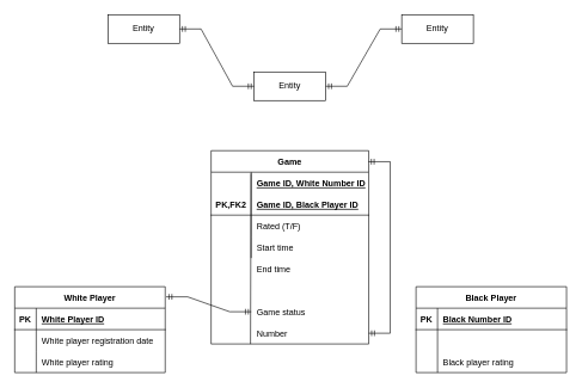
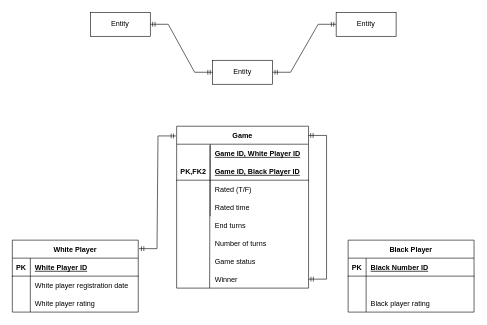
- <mxCell id="9" value="Game ID, White Number ID" style="shape=partialRectangle;connectable=0;fillColor=none;top=0;left=0;bottom=0;right=0;align=left;spacingLeft=6;fontStyle=5;overflow=hidden;" vertex="1" parent="8"><mxGeometry x="56" width="164" height="30" as="geometry"><mxRectangle width="164" height="30" as="alternateBounds" /></mxGeometry></mxCell>
+ <mxCell id="9" value="Game ID, White Player ID" style="shape=partialRectangle;connectable=0;fillColor=none;top=0;left=0;bottom=0;right=0;align=left;spacingLeft=6;fontStyle=5;overflow=hidden;" vertex="1" parent="8"><mxGeometry x="56" width="164" height="30" as="geometry"><mxRectangle width="164" height="30" as="alternateBounds" /></mxGeometry></mxCell>
- <mxCell id="19" value="Start time" style="shape=partialRectangle;connectable=0;fillColor=none;top=0;left=0;bottom=0;right=0;align=left;spacingLeft=6;overflow=hidden;" vertex="1" parent="17"><mxGeometry x="56" width="164" height="30" as="geometry"><mxRectangle width="164" height="30" as="alternateBounds" /></mxGeometry></mxCell>
+ <mxCell id="19" value="Rated time" style="shape=partialRectangle;connectable=0;fillColor=none;top=0;left=0;bottom=0;right=0;align=left;spacingLeft=6;overflow=hidden;" vertex="1" parent="17"><mxGeometry x="56" width="164" height="30" as="geometry"><mxRectangle width="164" height="30" as="alternateBounds" /></mxGeometry></mxCell>
- <mxCell id="40" value="End time" style="shape=partialRectangle;connectable=0;fillColor=none;top=0;left=0;bottom=0;right=0;align=left;spacingLeft=6;overflow=hidden;" vertex="1" parent="1"><mxGeometry x="350" y="360" width="164" height="30" as="geometry"><mxRectangle width="164" height="30" as="alternateBounds" /></mxGeometry></mxCell>
+ <mxCell id="40" value="End turns" style="shape=partialRectangle;connectable=0;fillColor=none;top=0;left=0;bottom=0;right=0;align=left;spacingLeft=6;overflow=hidden;" vertex="1" parent="1"><mxGeometry x="350" y="360" width="164" height="30" as="geometry"><mxRectangle width="164" height="30" as="alternateBounds" /></mxGeometry></mxCell>
+ <mxCell id="41" value="Number of turns" style="shape=partialRectangle;connectable=0;fillColor=none;top=0;left=0;bottom=0;right=0;align=left;spacingLeft=6;overflow=hidden;" vertex="1" parent="1"><mxGeometry x="350" y="390" width="164" height="30" as="geometry"><mxRectangle width="164" height="30" as="alternateBounds" /></mxGeometry></mxCell>
- <mxCell id="43" value="" style="edgeStyle=entityRelationEdgeStyle;fontSize=12;html=1;endArrow=ERmandOne;startArrow=ERmandOne;rounded=0;exitX=1.006;exitY=0.118;exitDx=0;exitDy=0;exitPerimeter=0;" edge="1" parent="1" source="20" target="42"><mxGeometry width="100" height="100" relative="1" as="geometry"><mxPoint x="120" y="360" as="sourcePoint" /><mxPoint x="280" y="230" as="targetPoint" /></mxGeometry></mxCell>
+ <mxCell id="43" value="" style="edgeStyle=entityRelationEdgeStyle;fontSize=12;html=1;endArrow=ERmandOne;startArrow=ERmandOne;rounded=0;exitX=1.006;exitY=0.118;exitDx=0;exitDy=0;entryX=-0.005;entryY=0.06;entryDx=0;entryDy=0;entryPerimeter=0;exitPerimeter=0;" edge="1" parent="1" source="20" target="7"><mxGeometry width="100" height="100" relative="1" as="geometry"><mxPoint x="120" y="360" as="sourcePoint" /><mxPoint x="280" y="230" as="targetPoint" /></mxGeometry></mxCell>
- <mxCell id="39" value="Number" style="shape=partialRectangle;connectable=0;fillColor=none;top=0;left=0;bottom=0;right=0;align=left;spacingLeft=6;overflow=hidden;" vertex="1" parent="1"><mxGeometry x="350" y="450" width="164" height="30" as="geometry"><mxRectangle width="164" height="30" as="alternateBounds" /></mxGeometry></mxCell>
+ <mxCell id="39" value="Winner" style="shape=partialRectangle;connectable=0;fillColor=none;top=0;left=0;bottom=0;right=0;align=left;spacingLeft=6;overflow=hidden;" vertex="1" parent="1"><mxGeometry x="350" y="450" width="164" height="30" as="geometry"><mxRectangle width="164" height="30" as="alternateBounds" /></mxGeometry></mxCell>
